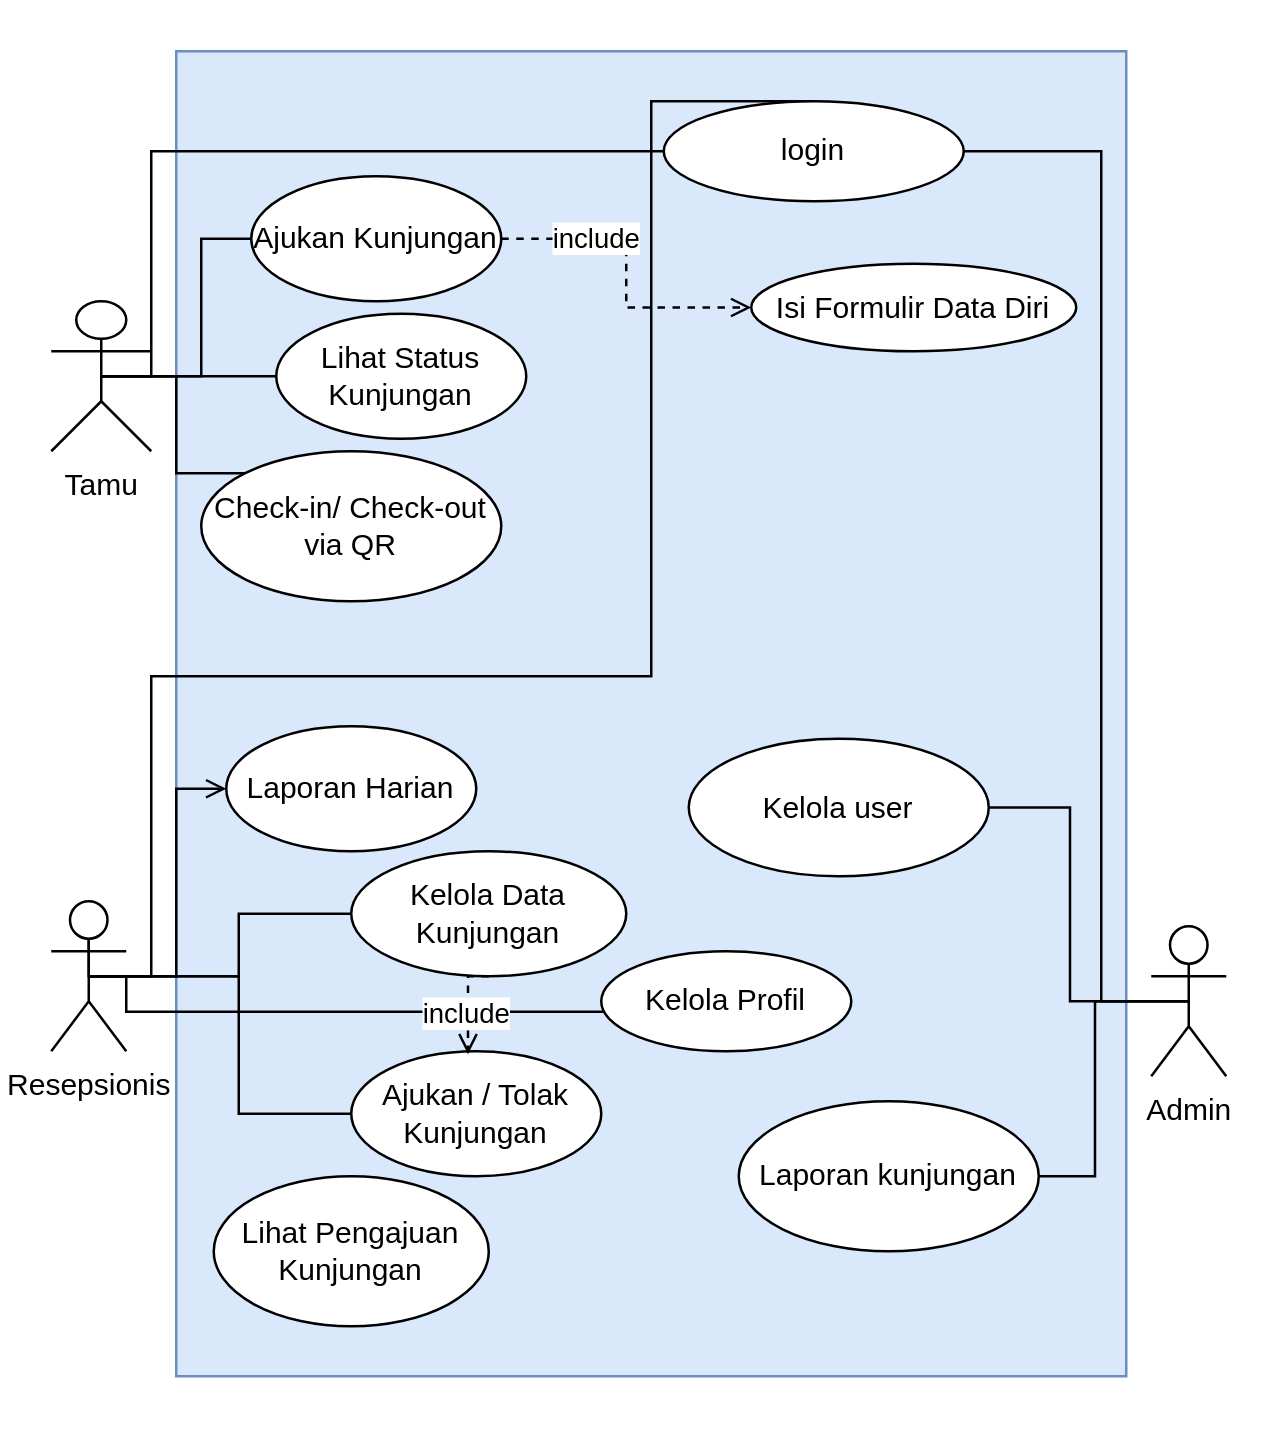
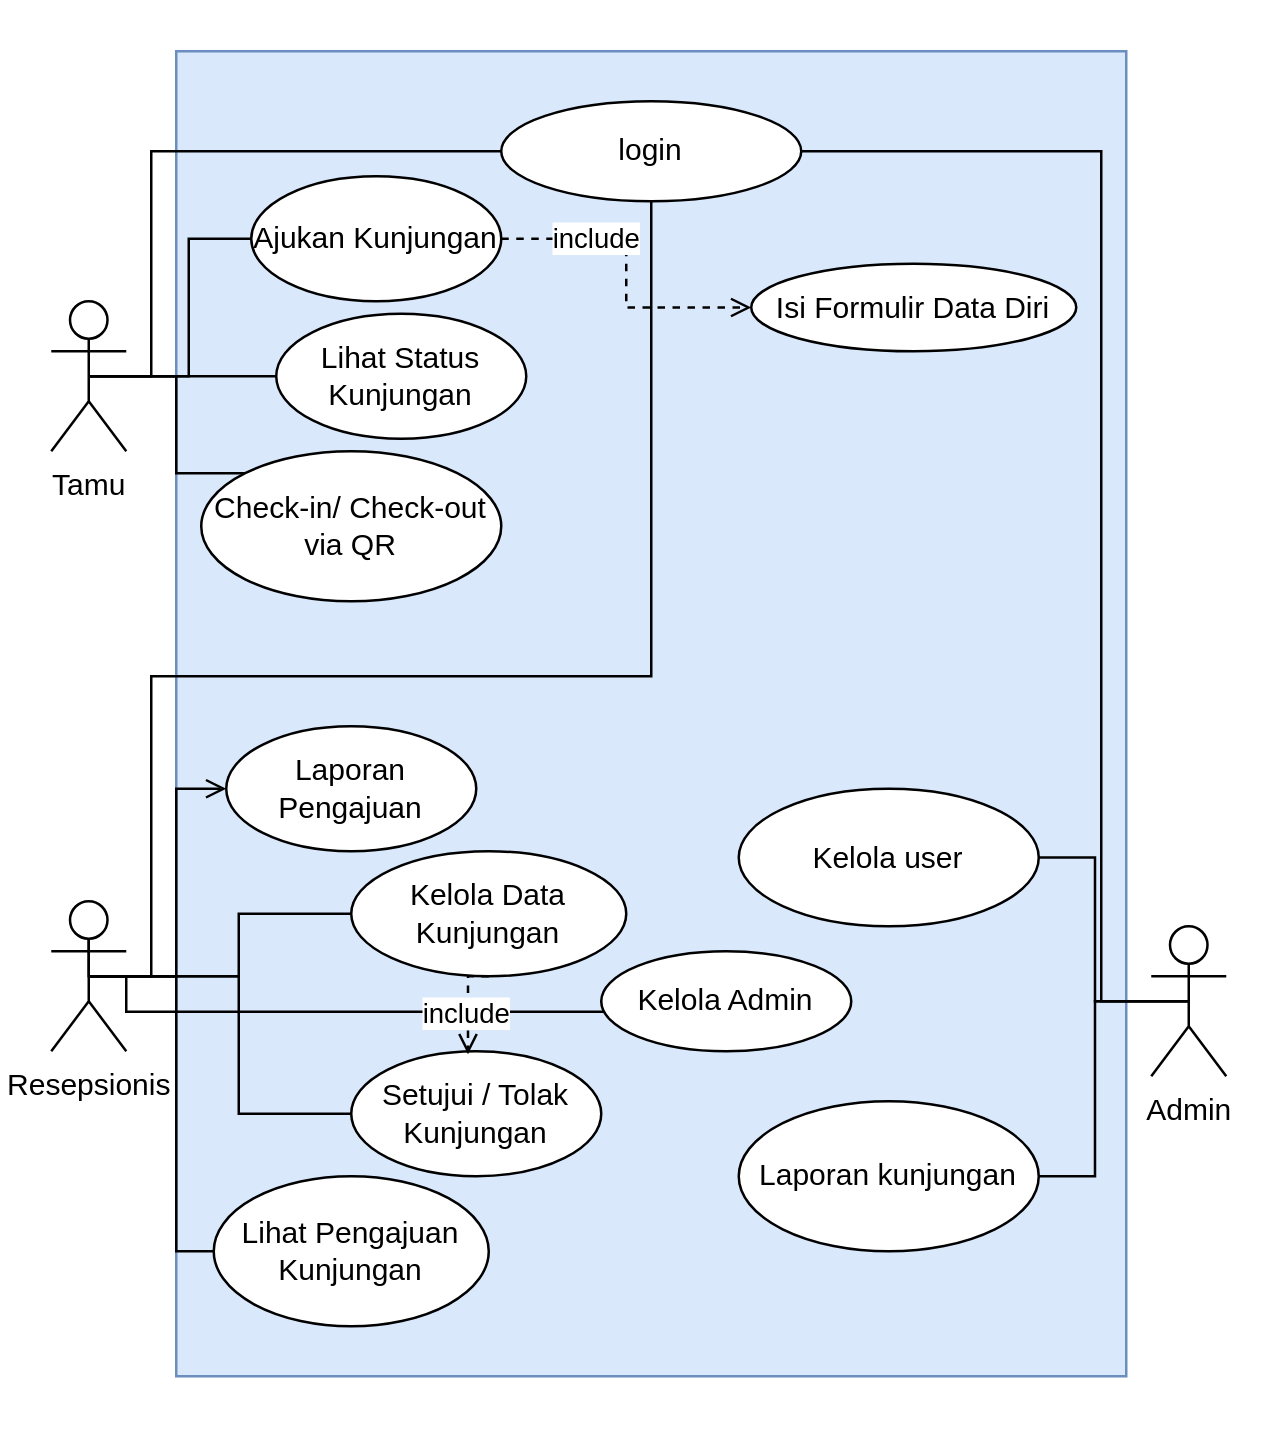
- <mxCell id="29" value="login" style="ellipse;whiteSpace=wrap;html=1;" parent="1" vertex="1"><mxGeometry x="265" y="40" width="120" height="40" as="geometry" /></mxCell>
+ <mxCell id="29" value="login" style="ellipse;whiteSpace=wrap;html=1;" parent="1" vertex="1"><mxGeometry x="200" y="40" width="120" height="40" as="geometry" /></mxCell>
- <mxCell id="13" value="Tamu" style="shape=umlActor;html=1;verticalLabelPosition=bottom;verticalAlign=top;align=center;" parent="1" vertex="1"><mxGeometry x="20" y="120" width="40" height="60" as="geometry" /></mxCell>
+ <mxCell id="13" value="Tamu" style="shape=umlActor;html=1;verticalLabelPosition=bottom;verticalAlign=top;align=center;" parent="1" vertex="1"><mxGeometry x="20" y="120" width="30" height="60" as="geometry" /></mxCell>
- <mxCell id="20" value="Laporan Harian" style="ellipse;whiteSpace=wrap;html=1;" parent="1" vertex="1"><mxGeometry x="90" y="290" width="100" height="50" as="geometry" /></mxCell>
+ <mxCell id="20" value="Laporan Pengajuan" style="ellipse;whiteSpace=wrap;html=1;" parent="1" vertex="1"><mxGeometry x="90" y="290" width="100" height="50" as="geometry" /></mxCell>
- <mxCell id="19" value="Kelola user" style="ellipse;whiteSpace=wrap;html=1;" parent="1" vertex="1"><mxGeometry x="275" y="295" width="120" height="55" as="geometry" /></mxCell>
+ <mxCell id="19" value="Kelola user" style="ellipse;whiteSpace=wrap;html=1;" parent="1" vertex="1"><mxGeometry x="295" y="315" width="120" height="55" as="geometry" /></mxCell>
- <mxCell id="30" value="Kelola Profil" style="ellipse;whiteSpace=wrap;html=1;" parent="1" vertex="1"><mxGeometry x="240" y="380" width="100" height="40" as="geometry" /></mxCell>
+ <mxCell id="30" value="Kelola Admin" style="ellipse;whiteSpace=wrap;html=1;" parent="1" vertex="1"><mxGeometry x="240" y="380" width="100" height="40" as="geometry" /></mxCell>
- <mxCell id="22" value="Ajukan / Tolak Kunjungan" style="ellipse;whiteSpace=wrap;html=1;" parent="1" vertex="1"><mxGeometry x="140" y="420" width="100" height="50" as="geometry" /></mxCell>
+ <mxCell id="22" value="Setujui / Tolak Kunjungan" style="ellipse;whiteSpace=wrap;html=1;" parent="1" vertex="1"><mxGeometry x="140" y="420" width="100" height="50" as="geometry" /></mxCell>
+ <mxCell id="7" style="edgeStyle=orthogonalEdgeStyle;rounded=0;orthogonalLoop=1;jettySize=auto;html=1;exitX=0.5;exitY=0.5;exitDx=0;exitDy=0;exitPerimeter=0;entryX=0;entryY=0.5;entryDx=0;entryDy=0;endArrow=none;endFill=0;" parent="1" source="8" target="23" edge="1"><mxGeometry relative="1" as="geometry"><Array as="points"><mxPoint x="70" y="390" /><mxPoint x="70" y="500" /></Array></mxGeometry></mxCell>
